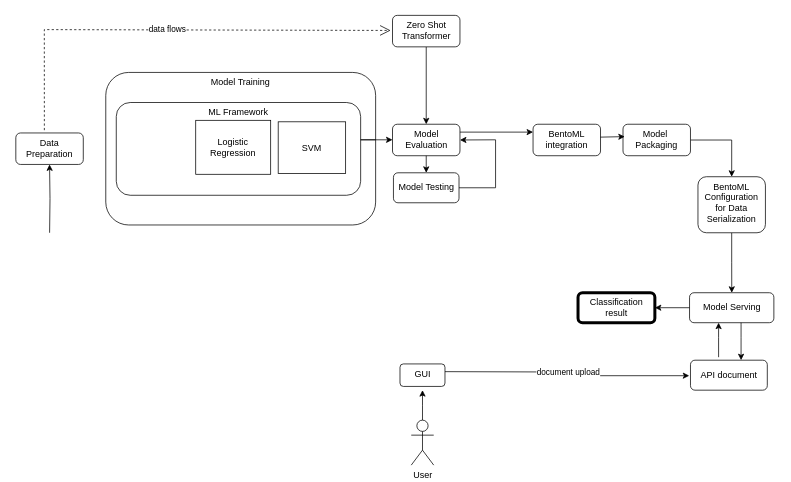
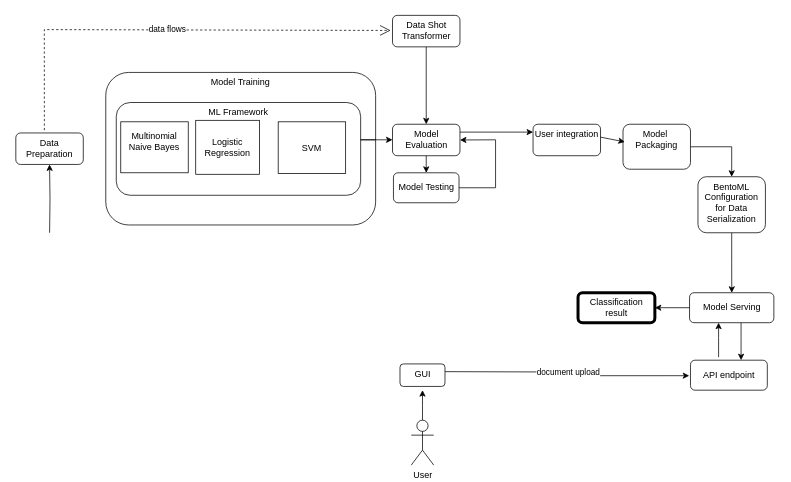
- <mxCell id="26" value="Zero Shot Transformer" style="rounded=1;whiteSpace=wrap;html=1;verticalAlign=top;" parent="1" vertex="1"><mxGeometry x="522.5" y="20" width="90" height="42" as="geometry" /></mxCell>
+ <mxCell id="26" value="Data Shot Transformer" style="rounded=1;whiteSpace=wrap;html=1;verticalAlign=top;" parent="1" vertex="1"><mxGeometry x="522.5" y="20" width="90" height="42" as="geometry" /></mxCell>
- <mxCell id="29" value="BentoML integration" style="rounded=1;whiteSpace=wrap;html=1;verticalAlign=top;" parent="1" vertex="1"><mxGeometry x="710" y="165.25" width="90" height="42" as="geometry" /></mxCell>
+ <mxCell id="29" value="User integration" style="rounded=1;whiteSpace=wrap;html=1;verticalAlign=top;" parent="1" vertex="1"><mxGeometry x="710" y="165.25" width="90" height="42" as="geometry" /></mxCell>
- <mxCell id="5" value="Model&amp;nbsp;&lt;br&gt;Packaging" style="rounded=1;whiteSpace=wrap;html=1;verticalAlign=top;" parent="1" vertex="1"><mxGeometry x="830" y="165.25" width="90" height="42" as="geometry" /></mxCell>
+ <mxCell id="5" value="Model&amp;nbsp;&lt;br&gt;Packaging" style="rounded=1;whiteSpace=wrap;html=1;verticalAlign=top;" parent="1" vertex="1"><mxGeometry x="830" y="165.25" width="90" height="60" as="geometry" /></mxCell>
+ <mxCell id="12" value="&lt;div&gt;Multinomial Naive Bayes&lt;/div&gt;&lt;div&gt;&lt;br&gt;&lt;/div&gt;" style="rounded=0;whiteSpace=wrap;html=1;verticalAlign=middle;" parent="1" vertex="1"><mxGeometry x="160" y="162" width="90" height="68" as="geometry" /></mxCell>
- <mxCell id="13" value="Logistic Regression" style="rounded=0;whiteSpace=wrap;html=1;" parent="1" vertex="1"><mxGeometry x="260" y="160" width="100" height="72" as="geometry" /></mxCell>
+ <mxCell id="13" value="Logistic Regression" style="rounded=0;whiteSpace=wrap;html=1;" parent="1" vertex="1"><mxGeometry x="260" y="160" width="85" height="72" as="geometry" /></mxCell>
- <mxCell id="23" value="API document" style="rounded=1;whiteSpace=wrap;html=1;verticalAlign=middle;" parent="1" vertex="1"><mxGeometry x="920" y="480" width="102.5" height="40" as="geometry" /></mxCell>
+ <mxCell id="23" value="API endpoint" style="rounded=1;whiteSpace=wrap;html=1;verticalAlign=middle;" parent="1" vertex="1"><mxGeometry x="920" y="480" width="102.5" height="40" as="geometry" /></mxCell>
